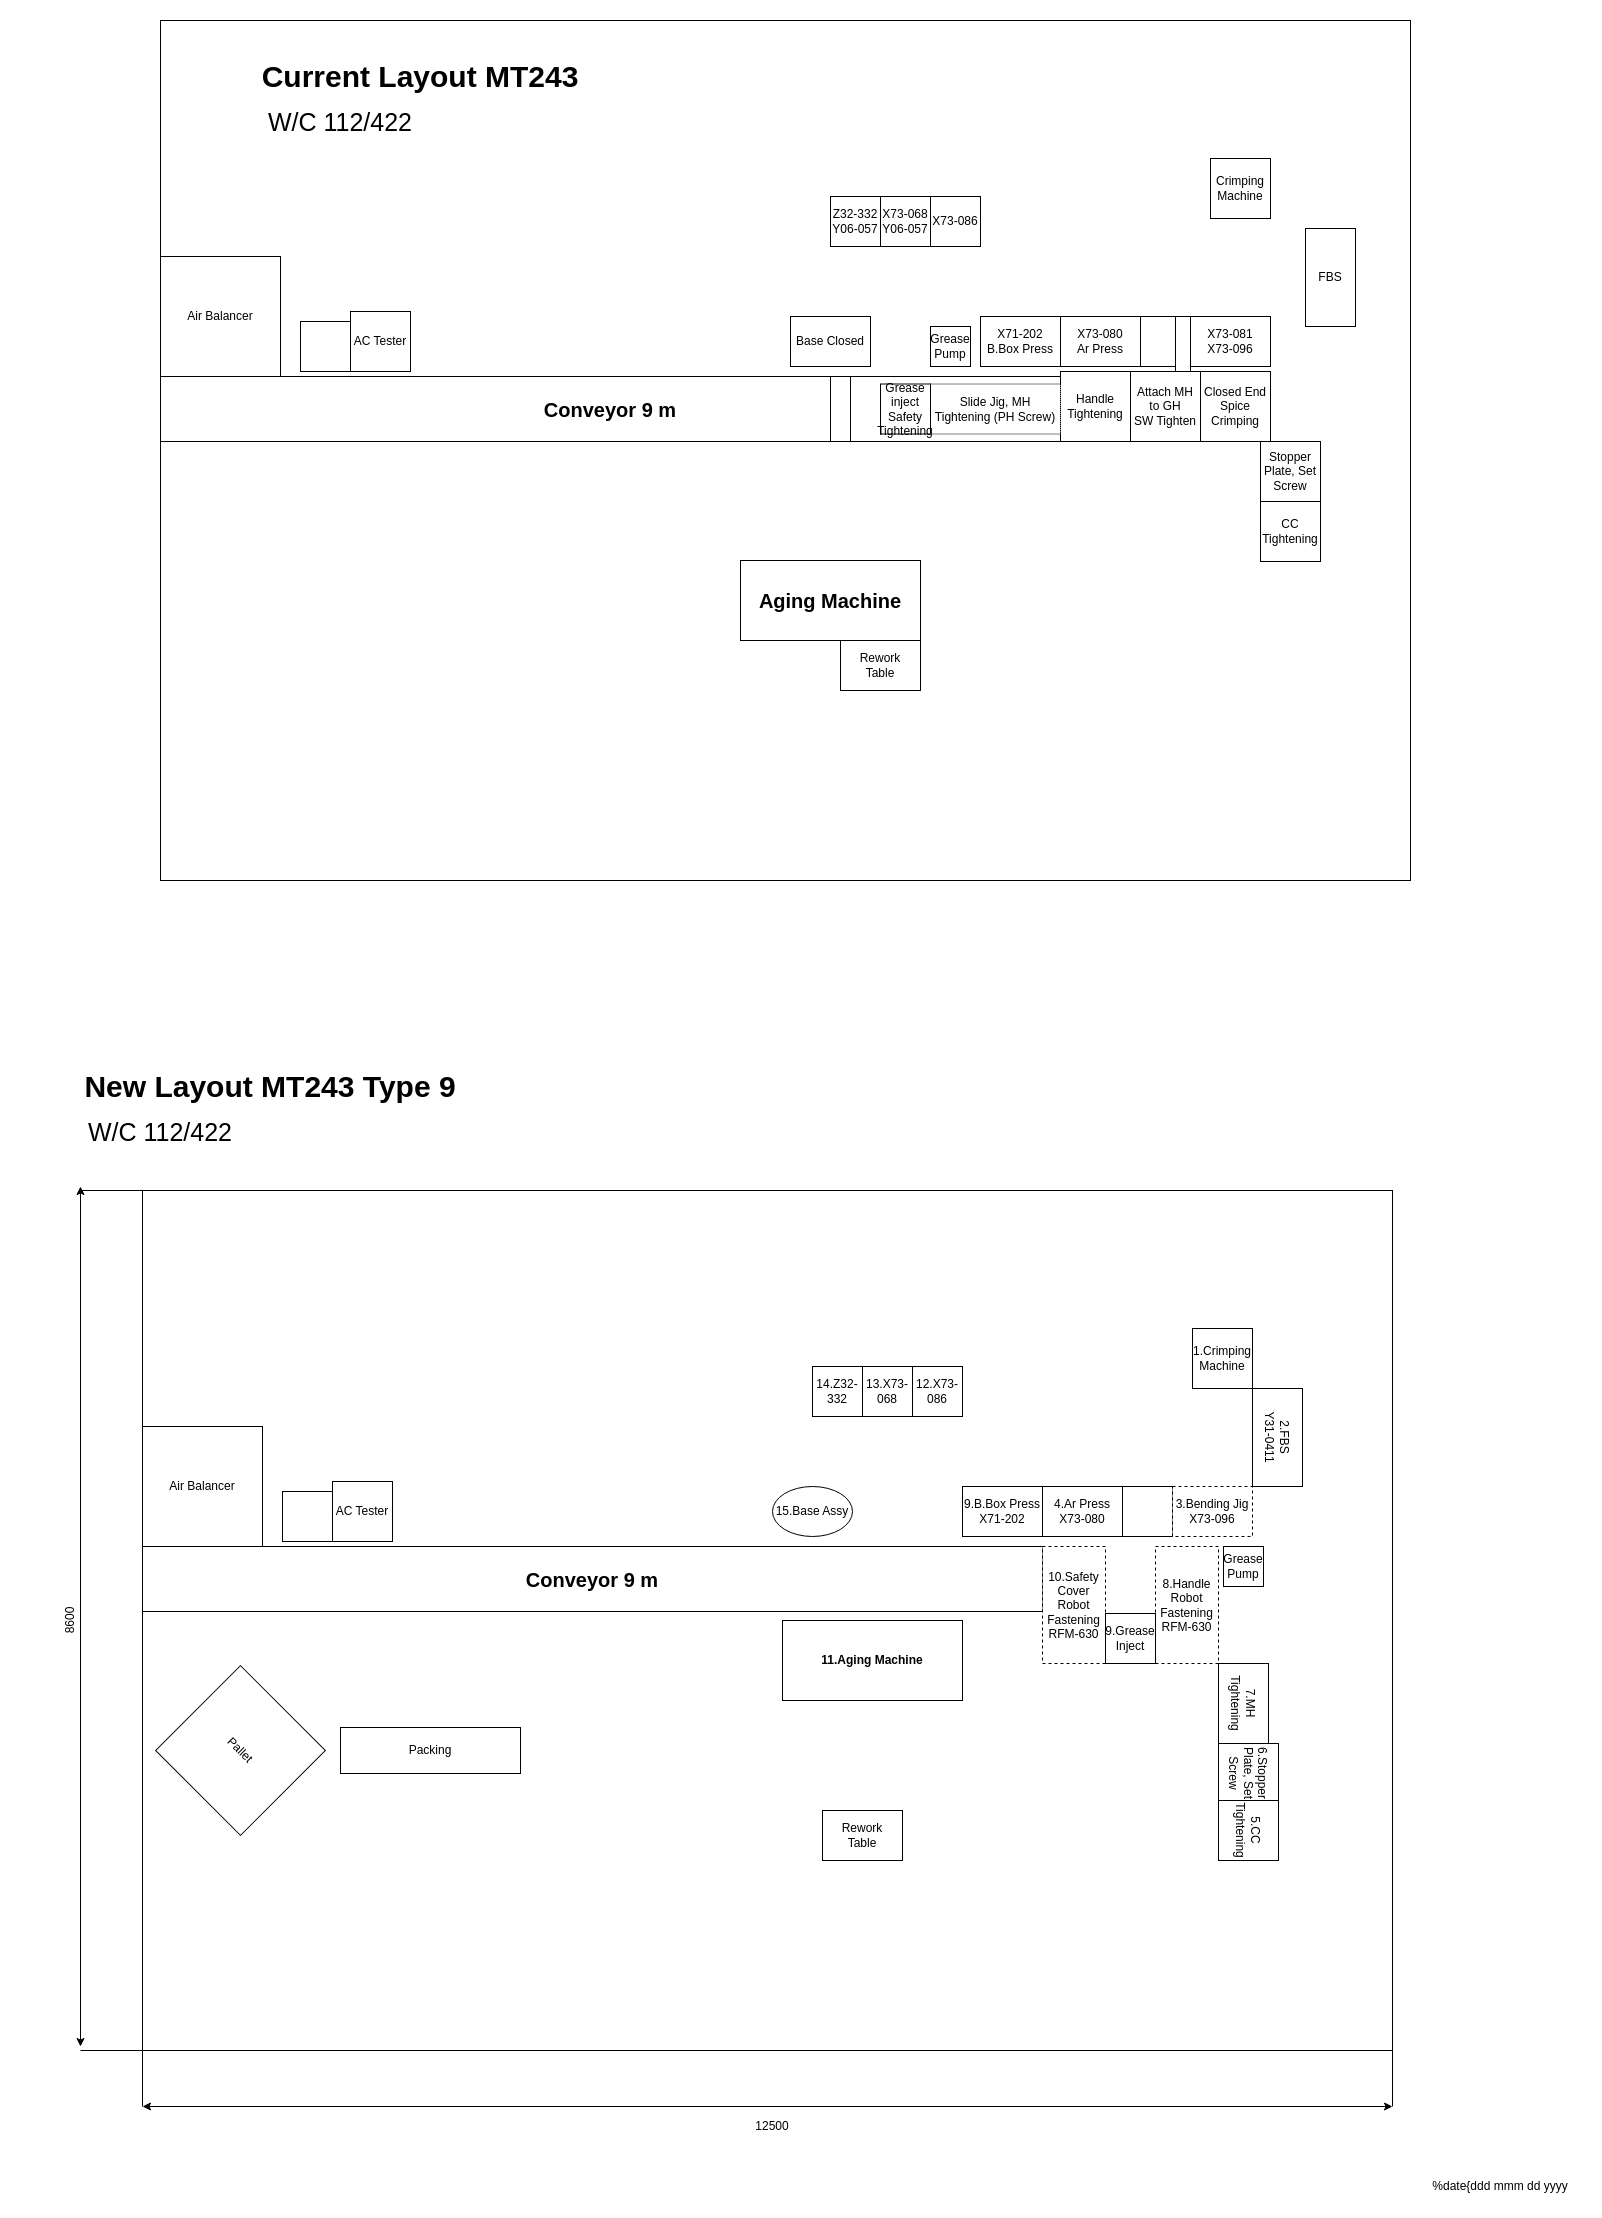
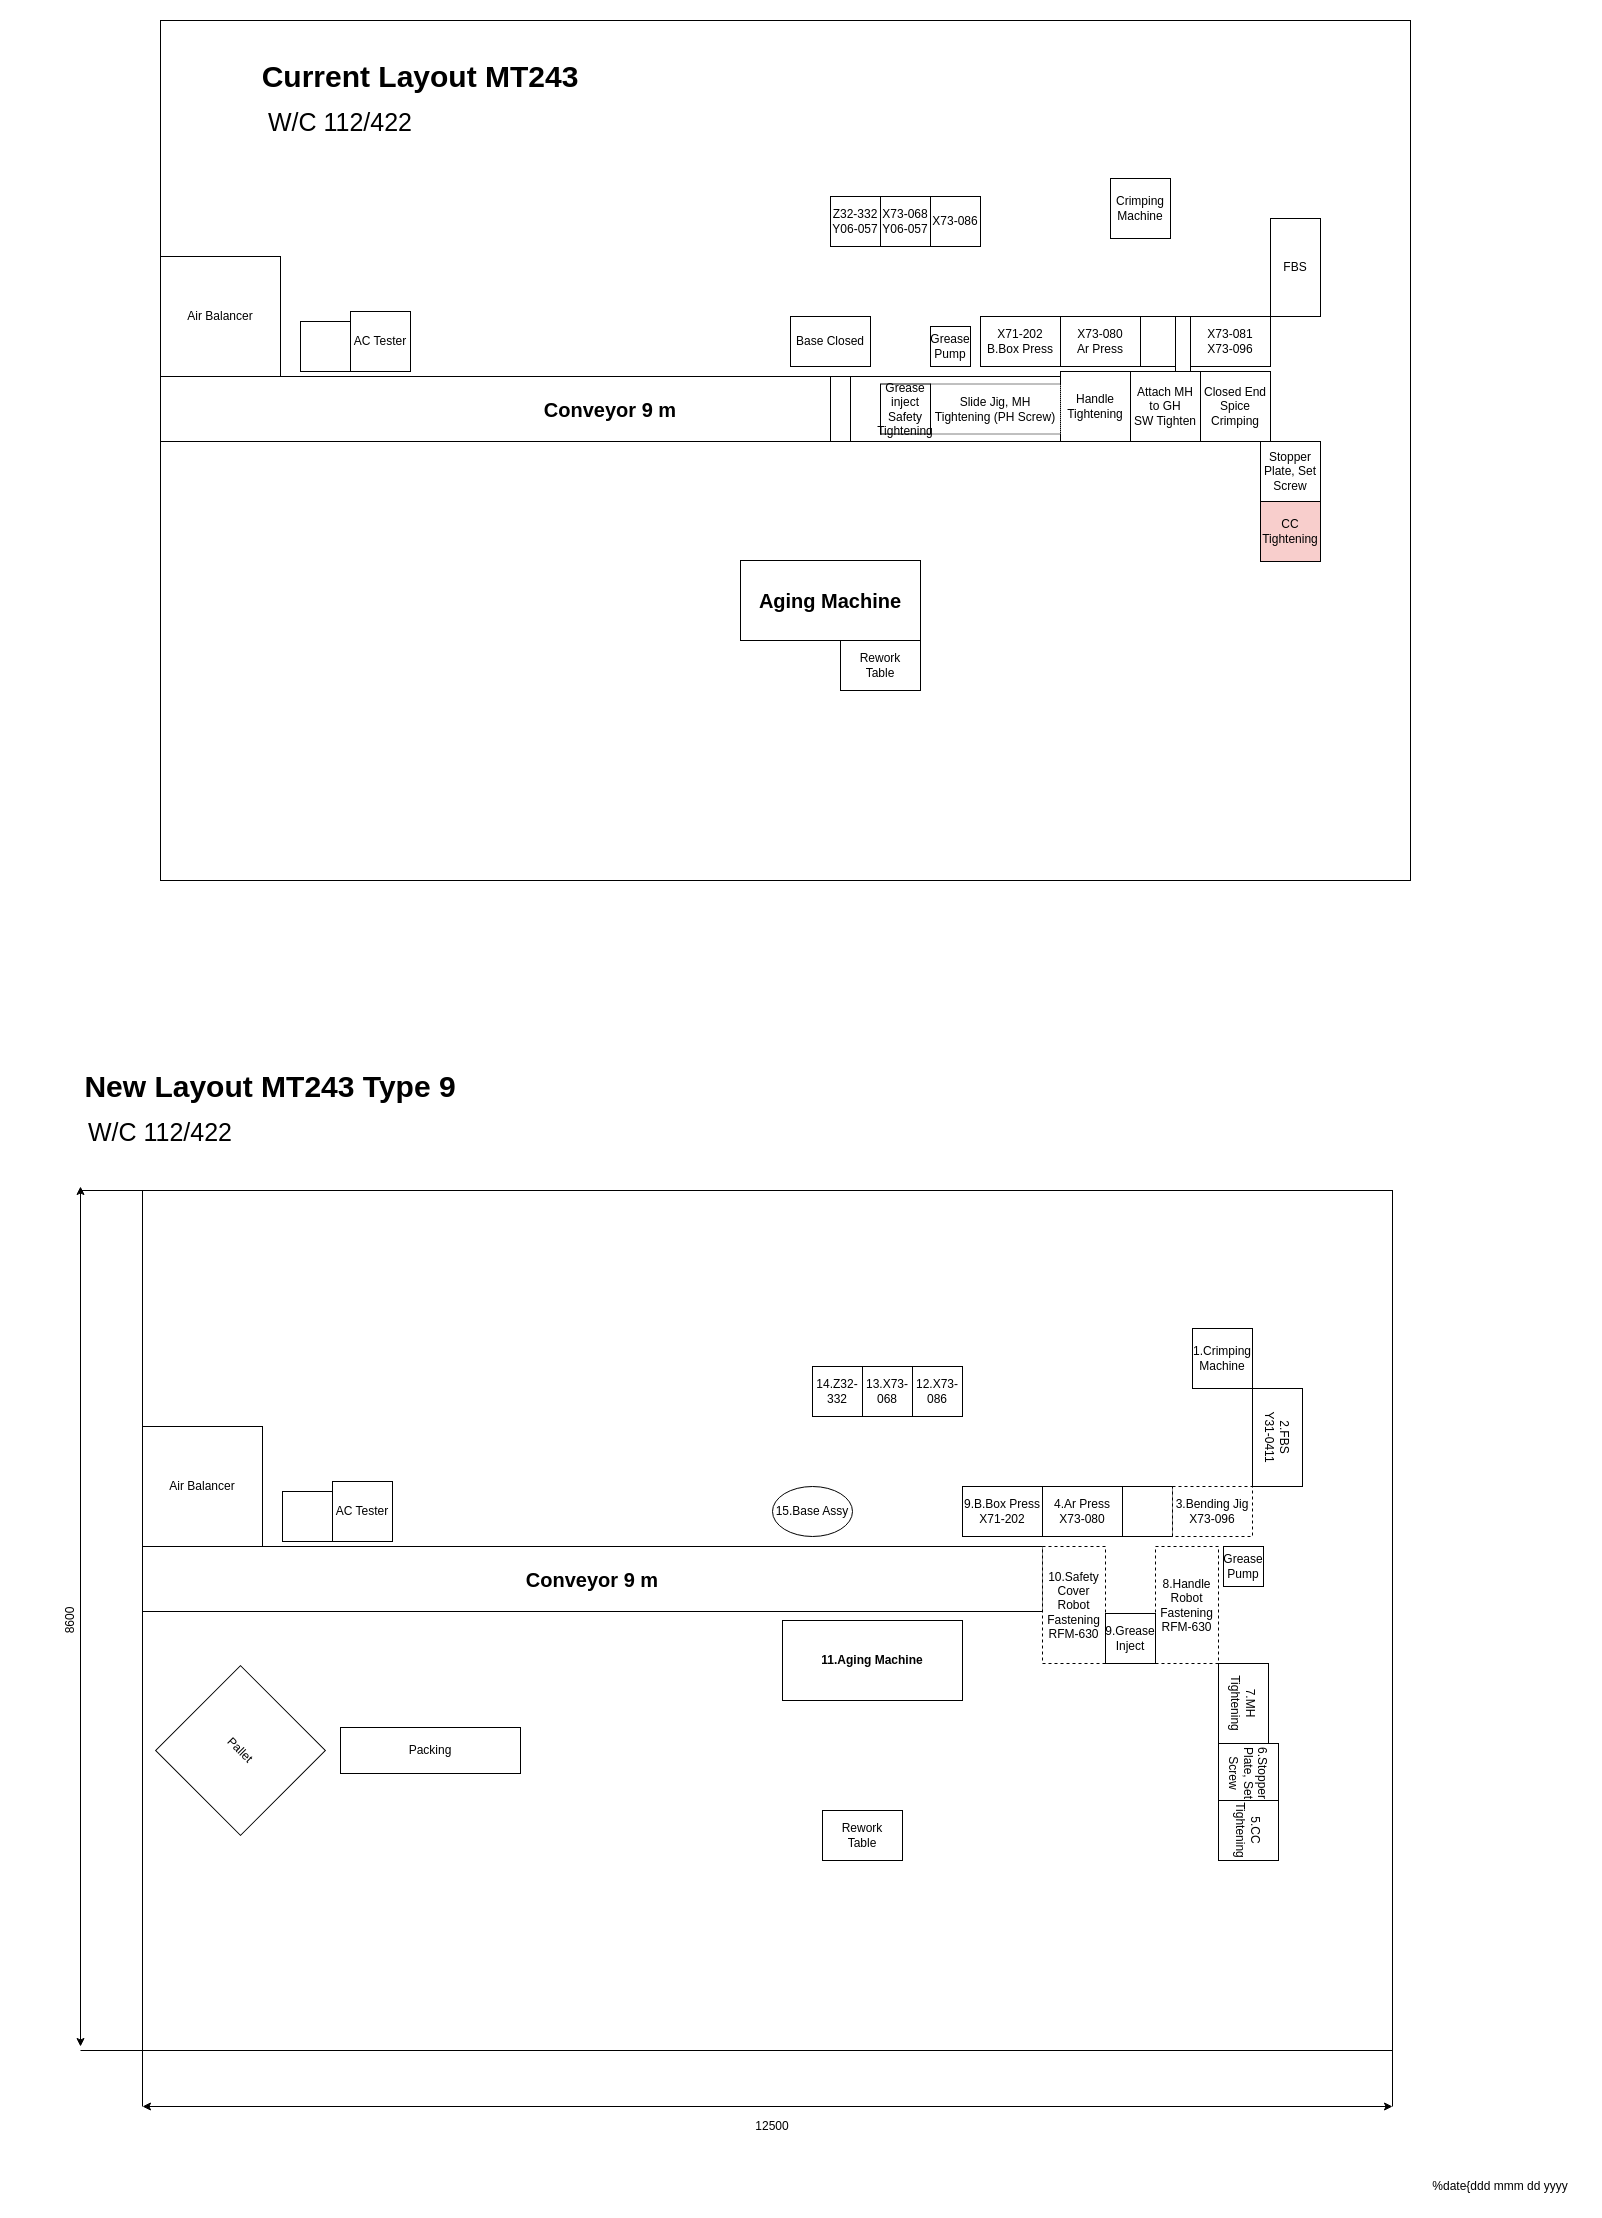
- <mxCell id="16" value="Crimping&lt;br&gt;Machine" parent="1" style="rounded=0;whiteSpace=wrap;html=1;" vertex="1"><mxGeometry as="geometry" y="158" x="1210" width="60" height="60" /></mxCell>
+ <mxCell id="16" value="Crimping&lt;br&gt;Machine" parent="1" style="rounded=0;whiteSpace=wrap;html=1;" vertex="1"><mxGeometry x="1110" y="178" as="geometry" width="60" height="60" /></mxCell>
- <mxCell id="15" value="FBS" parent="1" style="rounded=0;whiteSpace=wrap;html=1;" vertex="1"><mxGeometry x="1305" y="228" as="geometry" width="50" height="98" /></mxCell>
+ <mxCell id="15" value="FBS" parent="1" style="rounded=0;whiteSpace=wrap;html=1;" vertex="1"><mxGeometry as="geometry" y="218" x="1270" width="50" height="98" /></mxCell>
- <mxCell id="8" value="CC Tightening" parent="1" style="rounded=0;whiteSpace=wrap;html=1;" vertex="1"><mxGeometry as="geometry" y="501" x="1260" width="60" height="60" /></mxCell>
+ <mxCell id="8" value="CC Tightening" parent="1" style="rounded=0;whiteSpace=wrap;html=1;fillColor=#f8cecc;" vertex="1"><mxGeometry as="geometry" y="501" x="1260" width="60" height="60" /></mxCell>
